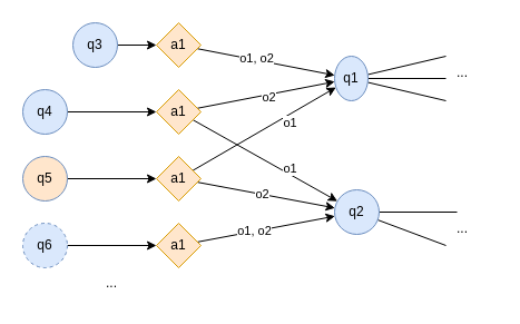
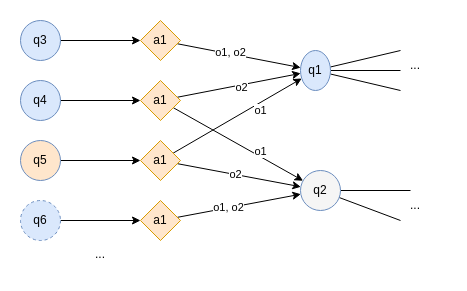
- <mxCell id="10" value="q3" style="ellipse;whiteSpace=wrap;html=1;aspect=fixed;fillColor=#dae8fc;strokeColor=#6c8ebf;" vertex="1" parent="1"><mxGeometry x="65" y="20" width="40" height="40" as="geometry" /></mxCell>
+ <mxCell id="10" value="q3" style="ellipse;whiteSpace=wrap;html=1;aspect=fixed;fillColor=#dae8fc;strokeColor=#6c8ebf;" vertex="1" parent="1"><mxGeometry x="20" y="20" width="40" height="40" as="geometry" /></mxCell>
- <mxCell id="8" value="q2" style="ellipse;whiteSpace=wrap;html=1;aspect=fixed;fillColor=#dae8fc;strokeColor=#6c8ebf;" vertex="1" parent="1"><mxGeometry x="300" y="170" width="40" height="40" as="geometry" /></mxCell>
+ <mxCell id="8" value="q2" style="ellipse;whiteSpace=wrap;html=1;aspect=fixed;fillColor=#f5f5f5;strokeColor=#6c8ebf;" vertex="1" parent="1"><mxGeometry x="300" y="170" width="40" height="40" as="geometry" /></mxCell>
